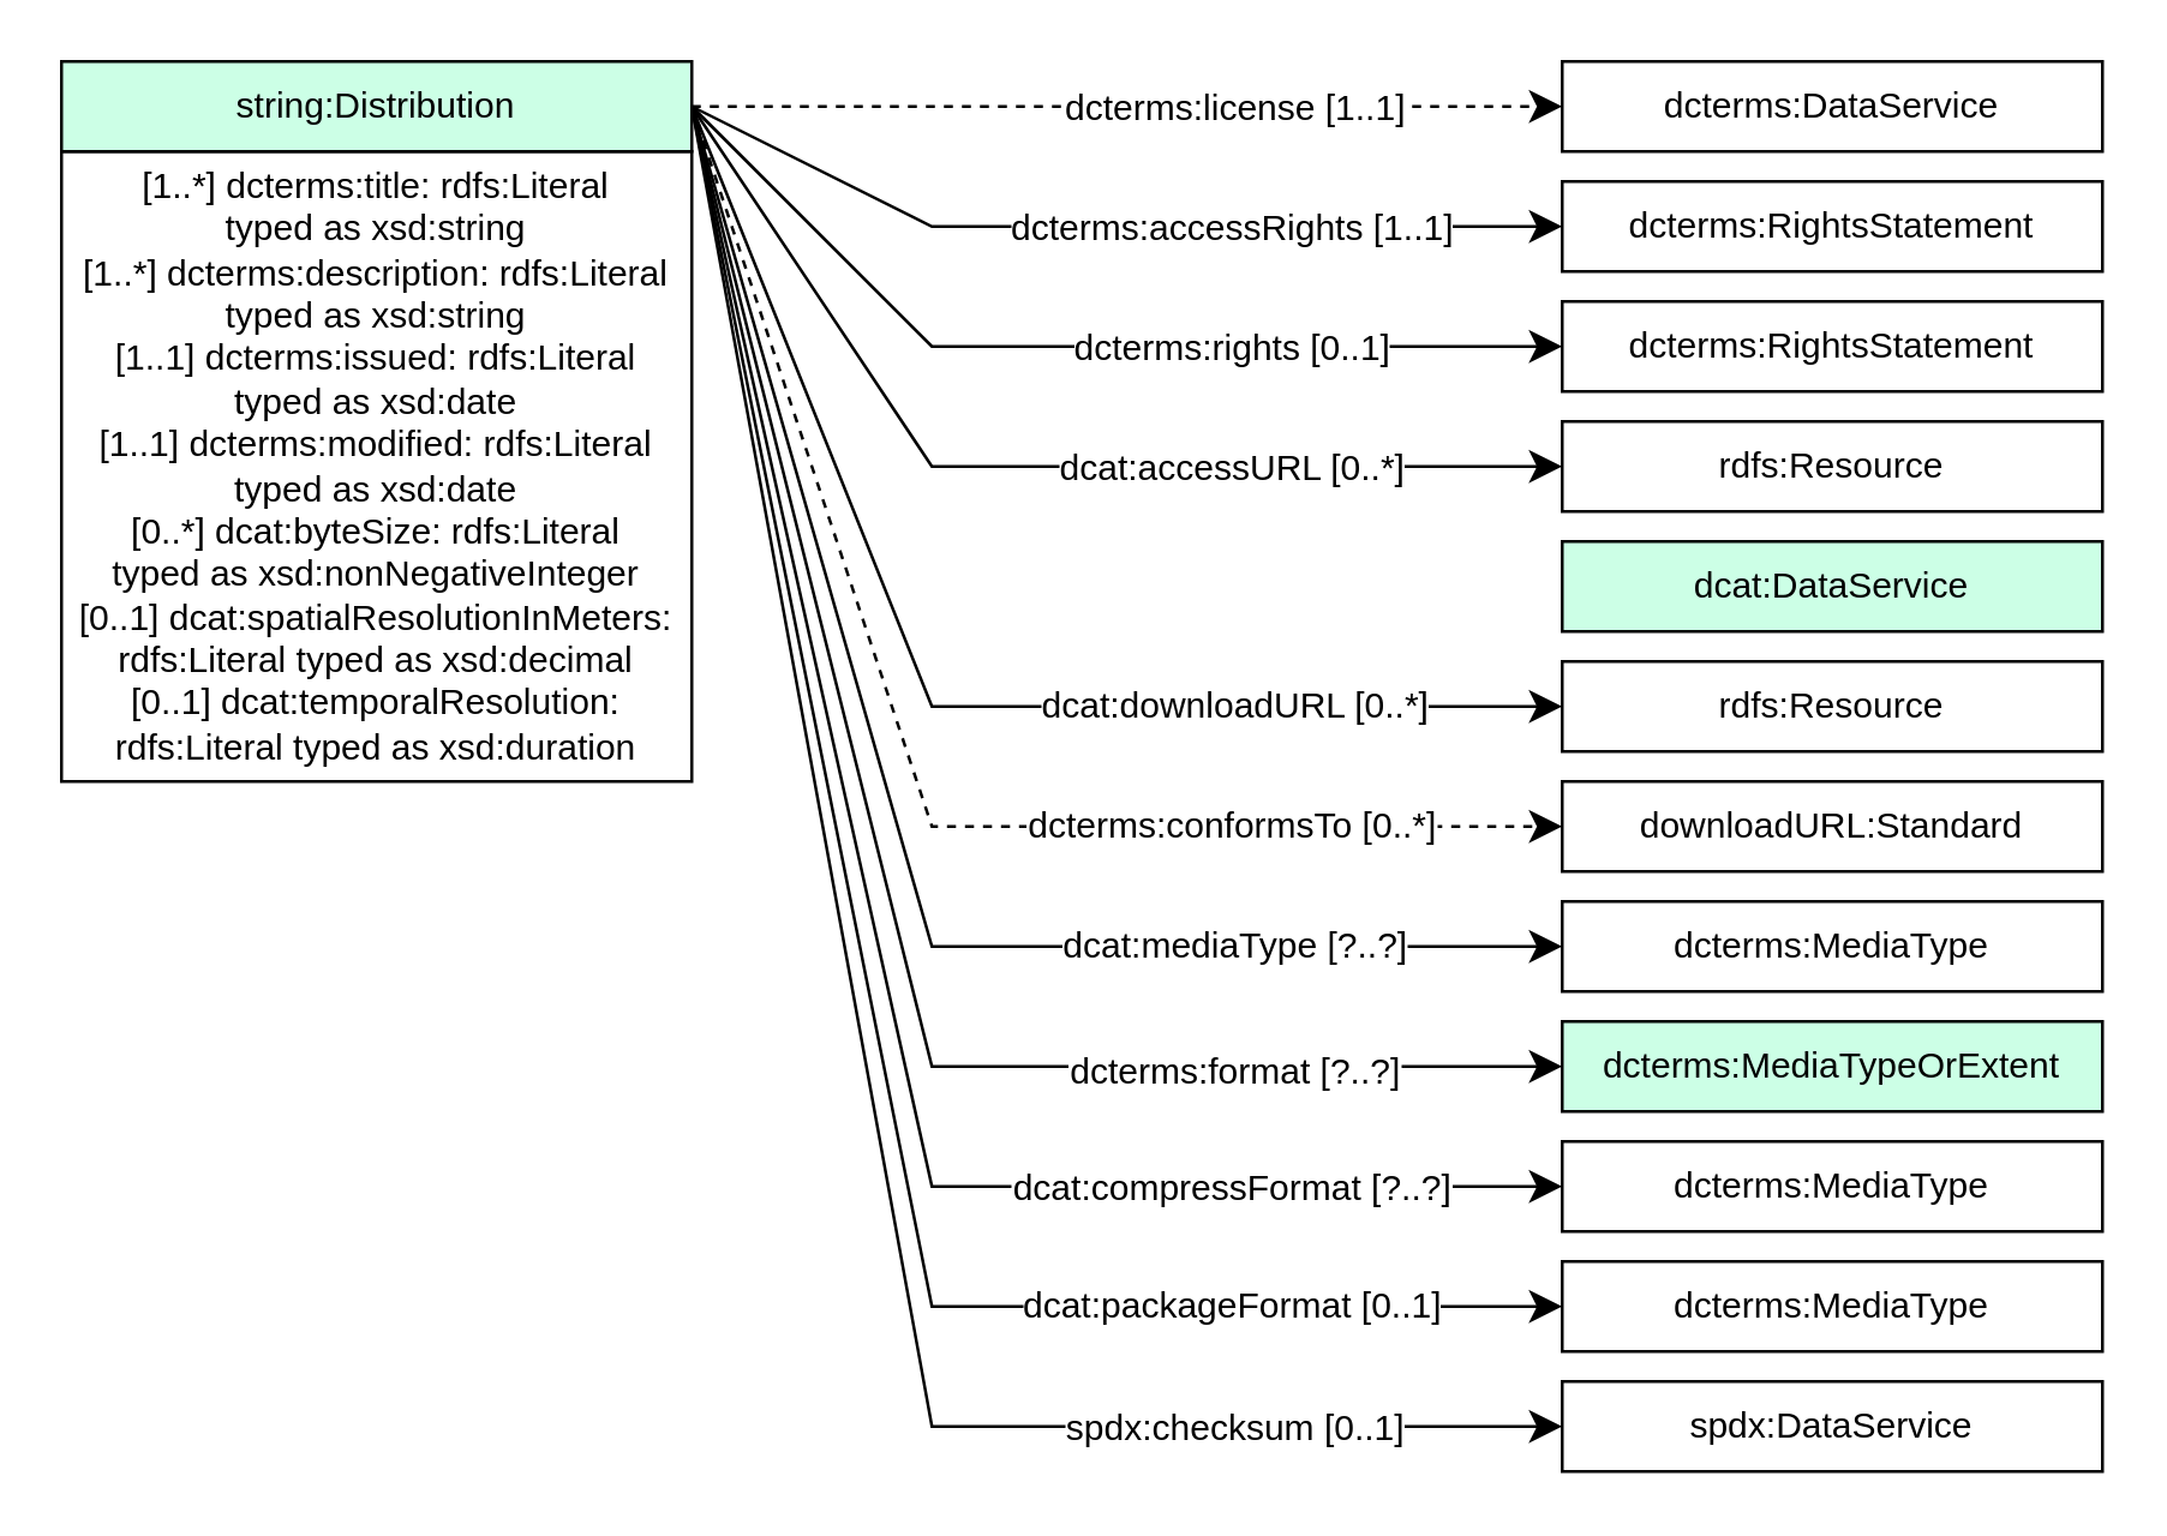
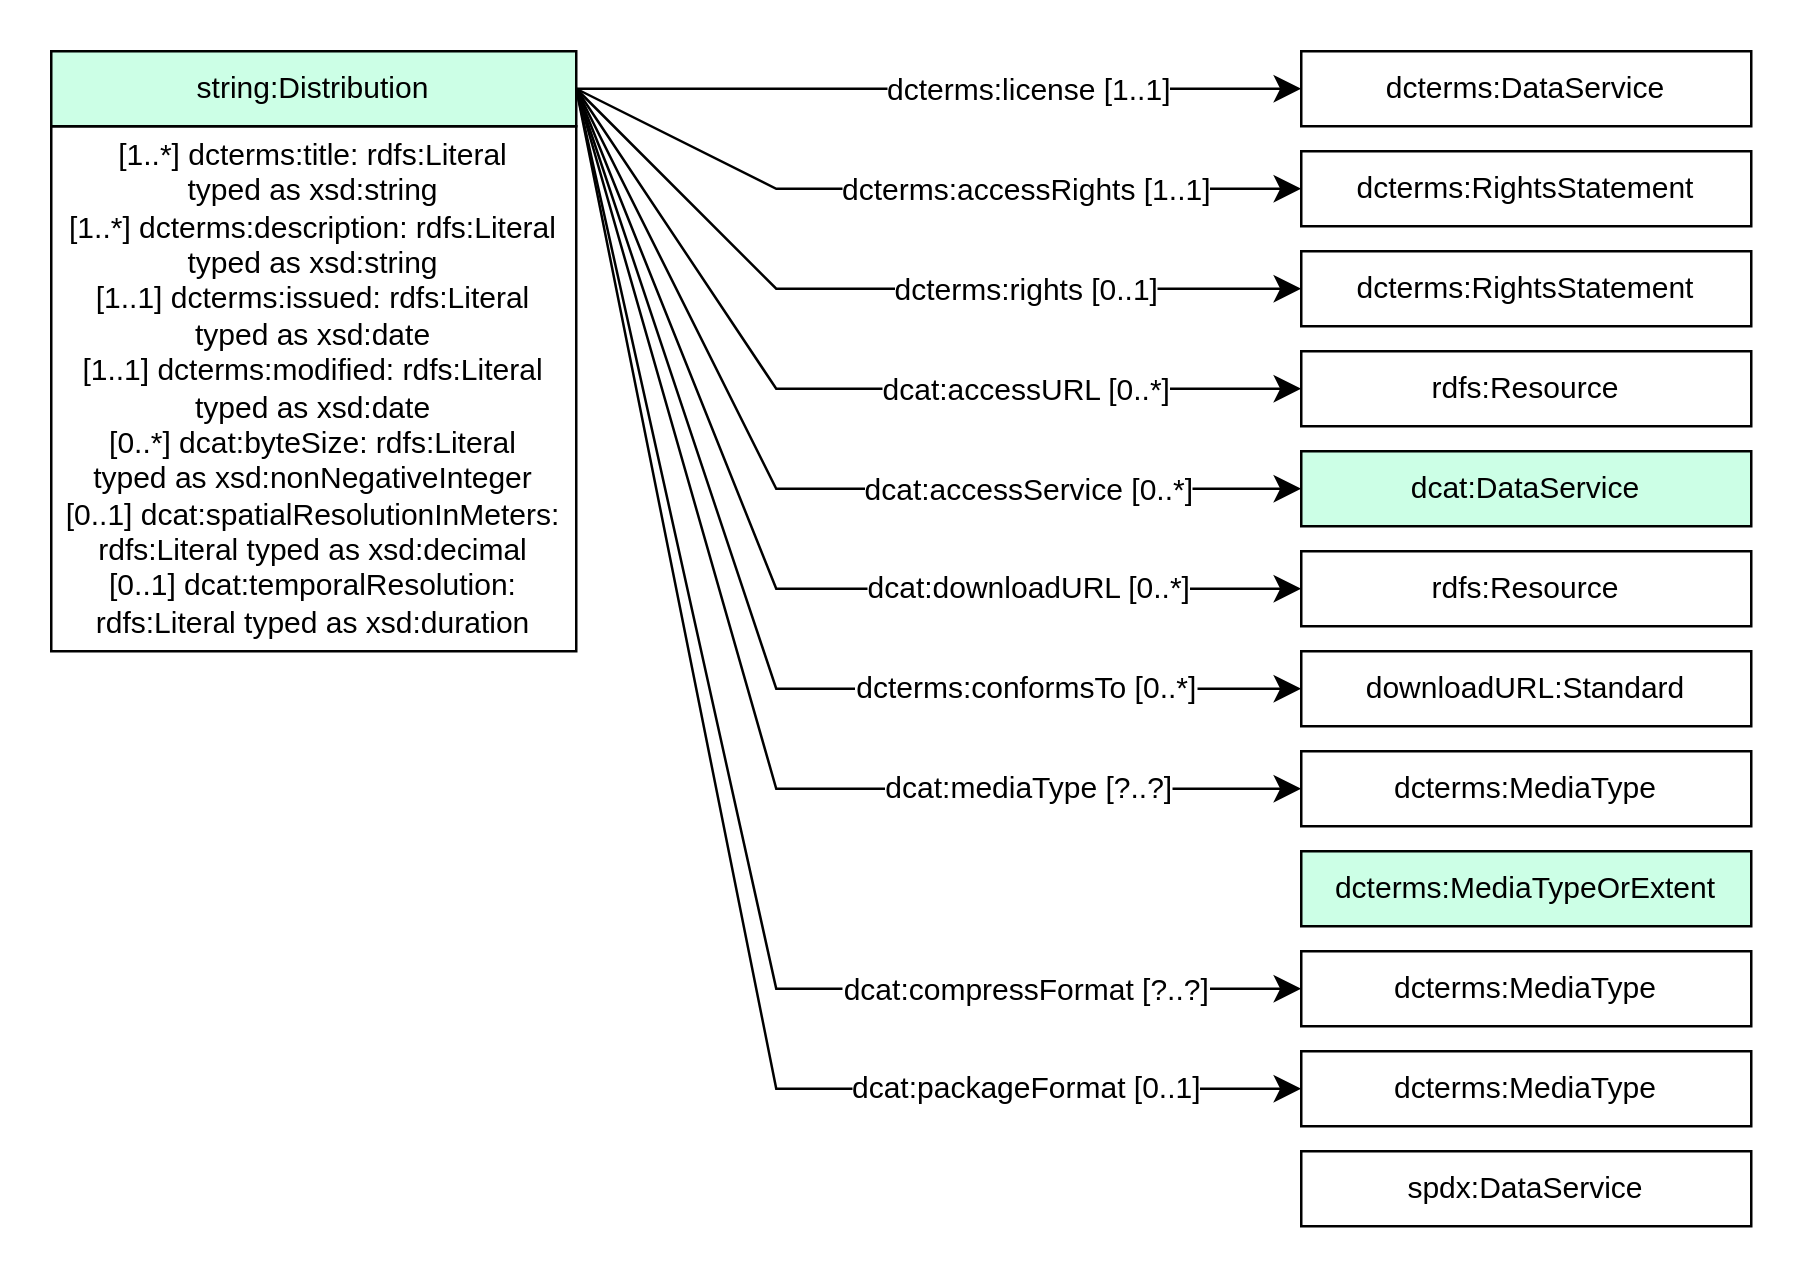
- <mxCell id="2" value="" style="endArrow=classic;html=1;exitX=1;exitY=0.5;exitDx=0;exitDy=0;entryX=0;entryY=0.5;entryDx=0;entryDy=0;endSize=8;arcSize=0;rounded=0;dashed=1;" parent="1" source="18" target="8" edge="1"><mxGeometry width="50" height="50" relative="1" as="geometry"><mxPoint x="229" y="45" as="sourcePoint" /><mxPoint x="419" y="45" as="targetPoint" /></mxGeometry></mxCell>
+ <mxCell id="2" value="" style="endArrow=classic;html=1;exitX=1;exitY=0.5;exitDx=0;exitDy=0;entryX=0;entryY=0.5;entryDx=0;entryDy=0;endSize=8;arcSize=0;rounded=0;" parent="1" source="18" target="8" edge="1"><mxGeometry width="50" height="50" relative="1" as="geometry"><mxPoint x="229" y="45" as="sourcePoint" /><mxPoint x="419" y="45" as="targetPoint" /></mxGeometry></mxCell>
+ <mxCell id="13" value="" style="endArrow=classic;html=1;exitX=1;exitY=0.5;exitDx=0;exitDy=0;entryX=0;entryY=0.5;entryDx=0;entryDy=0;endSize=8;arcSize=0;rounded=0;" parent="1" source="18" target="15" edge="1"><mxGeometry width="50" height="50" relative="1" as="geometry"><mxPoint x="230" y="150" as="sourcePoint" /><mxPoint x="429" y="360" as="targetPoint" /><Array as="points"><mxPoint x="310" y="195" /></Array></mxGeometry></mxCell>
+ <mxCell id="14" value="&lt;div&gt;dcat:accessService [0..*]&lt;/div&gt;" style="text;html=1;align=center;verticalAlign=middle;resizable=0;points=[];labelBackgroundColor=#ffffff;" parent="13" vertex="1" connectable="0"><mxGeometry x="-0.127" relative="1" as="geometry"><mxPoint x="104" y="8" as="offset" /></mxGeometry></mxCell>
- <mxCell id="23" value="" style="endArrow=classic;html=1;exitX=1;exitY=0.5;exitDx=0;exitDy=0;entryX=0;entryY=0.5;entryDx=0;entryDy=0;endSize=8;arcSize=0;rounded=0;dashed=1;" parent="1" source="18" target="25" edge="1"><mxGeometry width="50" height="50" relative="1" as="geometry"><mxPoint x="230" y="80" as="sourcePoint" /><mxPoint x="429" y="375" as="targetPoint" /><Array as="points"><mxPoint x="310" y="275" /></Array></mxGeometry></mxCell>
+ <mxCell id="23" value="" style="endArrow=classic;html=1;exitX=1;exitY=0.5;exitDx=0;exitDy=0;entryX=0;entryY=0.5;entryDx=0;entryDy=0;endSize=8;arcSize=0;rounded=0;" parent="1" source="18" target="25" edge="1"><mxGeometry width="50" height="50" relative="1" as="geometry"><mxPoint x="230" y="80" as="sourcePoint" /><mxPoint x="429" y="375" as="targetPoint" /><Array as="points"><mxPoint x="310" y="275" /></Array></mxGeometry></mxCell>
- <mxCell id="33" value="" style="endArrow=classic;html=1;exitX=1;exitY=0.5;exitDx=0;exitDy=0;endSize=8;arcSize=0;rounded=0;entryX=0;entryY=0.5;entryDx=0;entryDy=0;" parent="1" source="18" target="29" edge="1"><mxGeometry width="50" height="50" relative="1" as="geometry"><mxPoint x="230" y="80" as="sourcePoint" /><mxPoint x="520" y="360" as="targetPoint" /><Array as="points"><mxPoint x="310" y="355" /></Array></mxGeometry></mxCell>
- <mxCell id="34" value="&lt;div&gt;dcterms:format [?..?]&lt;/div&gt;" style="text;html=1;align=center;verticalAlign=middle;resizable=0;points=[];labelBackgroundColor=#ffffff;" parent="33" vertex="1" connectable="0"><mxGeometry x="-0.127" relative="1" as="geometry"><mxPoint x="123" y="93" as="offset" /></mxGeometry></mxCell>
- <mxCell id="39" value="" style="endArrow=classic;html=1;exitX=1;exitY=0.5;exitDx=0;exitDy=0;endSize=8;arcSize=0;rounded=0;entryX=0;entryY=0.5;entryDx=0;entryDy=0;" parent="1" source="18" target="32" edge="1"><mxGeometry width="50" height="50" relative="1" as="geometry"><mxPoint x="230" y="200" as="sourcePoint" /><mxPoint x="520" y="475" as="targetPoint" /><Array as="points"><mxPoint x="310" y="475" /></Array></mxGeometry></mxCell>
- <mxCell id="40" value="&lt;div&gt;spdx:checksum [0..1]&lt;/div&gt;" style="text;html=1;align=center;verticalAlign=middle;resizable=0;points=[];labelBackgroundColor=#ffffff;" parent="39" vertex="1" connectable="0"><mxGeometry x="-0.127" relative="1" as="geometry"><mxPoint x="129" y="158" as="offset" /></mxGeometry></mxCell>
